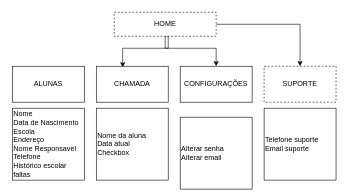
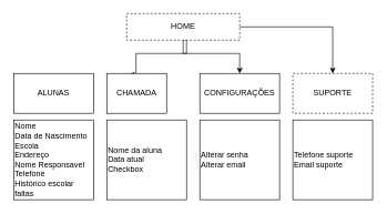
- <mxCell id="7" value="CHAMADA" style="rounded=0;whiteSpace=wrap;html=1;" vertex="1" parent="1"><mxGeometry x="160" y="110" width="120" height="60" as="geometry" /></mxCell>
+ <mxCell id="7" value="CHAMADA" style="rounded=0;whiteSpace=wrap;html=1;" vertex="1" parent="1"><mxGeometry x="160" y="110" width="90" height="60" as="geometry" /></mxCell>
- <mxCell id="12" value="Alterar senha&lt;br&gt;Alterar email" style="rounded=0;whiteSpace=wrap;html=1;align=left;" vertex="1" parent="1"><mxGeometry x="300" y="195" width="120" height="120" as="geometry" /></mxCell>
+ <mxCell id="12" value="Alterar senha&lt;br&gt;Alterar email" style="rounded=0;whiteSpace=wrap;html=1;align=left;" vertex="1" parent="1"><mxGeometry x="300" y="180" width="120" height="120" as="geometry" /></mxCell>
